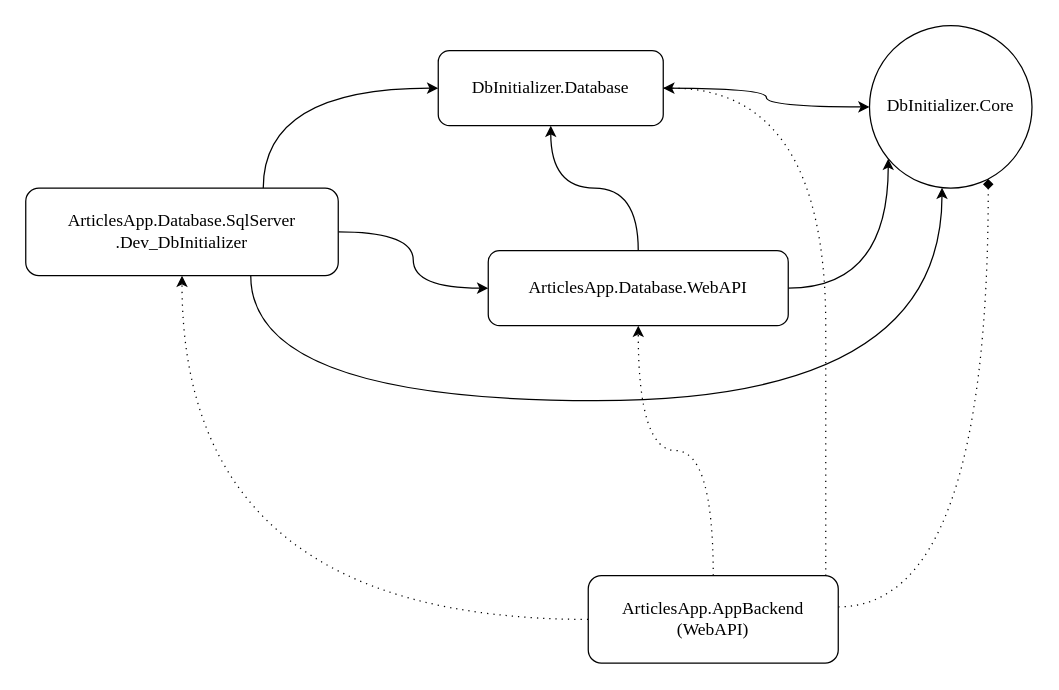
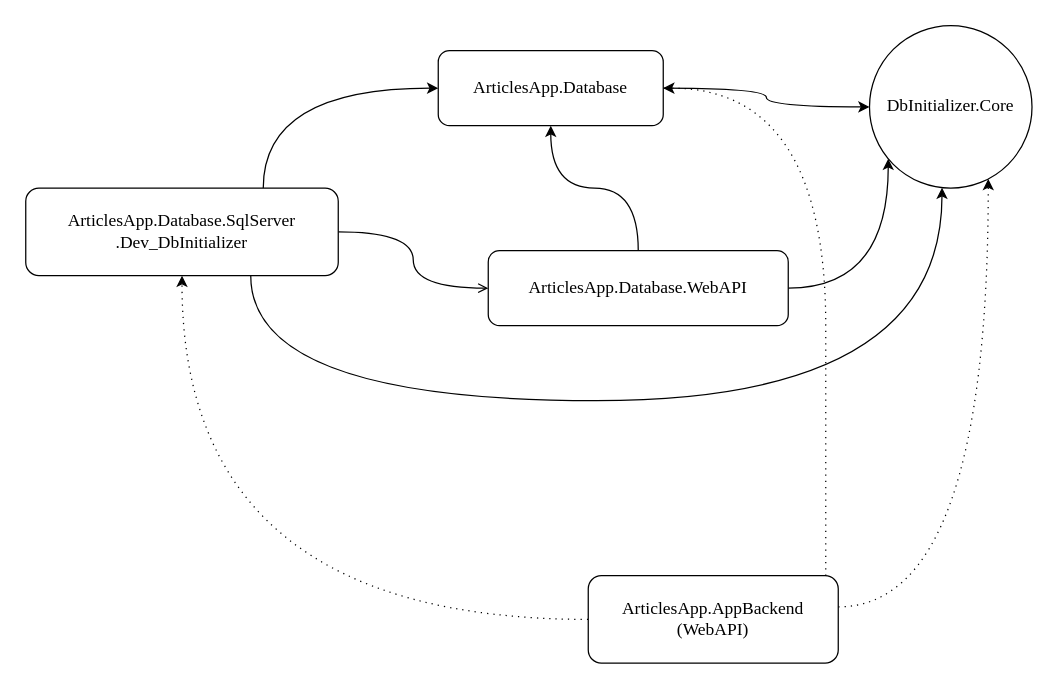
- <mxCell id="6" value="&lt;font face=&quot;Tahoma&quot; style=&quot;font-size: 14px&quot;&gt;DbInitializer.Database&lt;/font&gt;" style="rounded=1;whiteSpace=wrap;html=1;" vertex="1" parent="1"><mxGeometry x="350" y="40" width="180" height="60" as="geometry" /></mxCell>
+ <mxCell id="6" value="&lt;font face=&quot;Tahoma&quot; style=&quot;font-size: 14px&quot;&gt;ArticlesApp.Database&lt;/font&gt;" style="rounded=1;whiteSpace=wrap;html=1;" vertex="1" parent="1"><mxGeometry x="350" y="40" width="180" height="60" as="geometry" /></mxCell>
- <mxCell id="8" style="edgeStyle=orthogonalEdgeStyle;curved=1;orthogonalLoop=1;jettySize=auto;html=1;strokeColor=#000000;dashed=1;dashPattern=1 4;endArrow=diamond;" edge="1" parent="1" source="10" target="3"><mxGeometry relative="1" as="geometry"><mxPoint x="850" y="220" as="targetPoint" /><Array as="points"><mxPoint x="790" y="485" /></Array></mxGeometry></mxCell>
+ <mxCell id="8" style="edgeStyle=orthogonalEdgeStyle;curved=1;orthogonalLoop=1;jettySize=auto;html=1;strokeColor=#000000;dashed=1;dashPattern=1 4;" edge="1" parent="1" source="10" target="3"><mxGeometry relative="1" as="geometry"><mxPoint x="850" y="220" as="targetPoint" /><Array as="points"><mxPoint x="790" y="485" /></Array></mxGeometry></mxCell>
- <mxCell id="14" style="edgeStyle=orthogonalEdgeStyle;orthogonalLoop=1;jettySize=auto;html=1;curved=1;" edge="1" parent="1" source="17" target="13"><mxGeometry relative="1" as="geometry"><mxPoint x="350" y="230" as="targetPoint" /></mxGeometry></mxCell>
+ <mxCell id="14" style="edgeStyle=orthogonalEdgeStyle;orthogonalLoop=1;jettySize=auto;html=1;curved=1;endArrow=open;" edge="1" parent="1" source="17" target="13"><mxGeometry relative="1" as="geometry"><mxPoint x="350" y="230" as="targetPoint" /></mxGeometry></mxCell>
- <mxCell id="7" style="edgeStyle=orthogonalEdgeStyle;curved=1;orthogonalLoop=1;jettySize=auto;html=1;strokeColor=#000000;dashed=1;dashPattern=1 4;" edge="1" parent="1" source="10" target="13"><mxGeometry relative="1" as="geometry"><mxPoint x="510" y="290" as="targetPoint" /></mxGeometry></mxCell>
